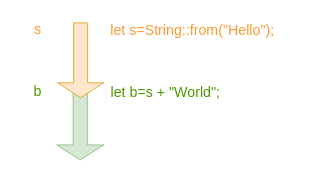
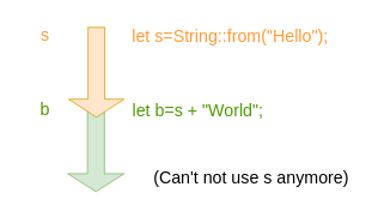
+ <mxCell id="8" value="&lt;font color=&quot;#000000&quot;&gt;(Can't not use s anymore)&lt;/font&gt;" style="text;html=1;strokeColor=none;fillColor=none;align=center;verticalAlign=middle;whiteSpace=wrap;rounded=0;sketch=0;fontSize=19;fontColor=#FF9933;" vertex="1" parent="1"><mxGeometry x="167" y="183" width="226" height="30" as="geometry" /></mxCell>
